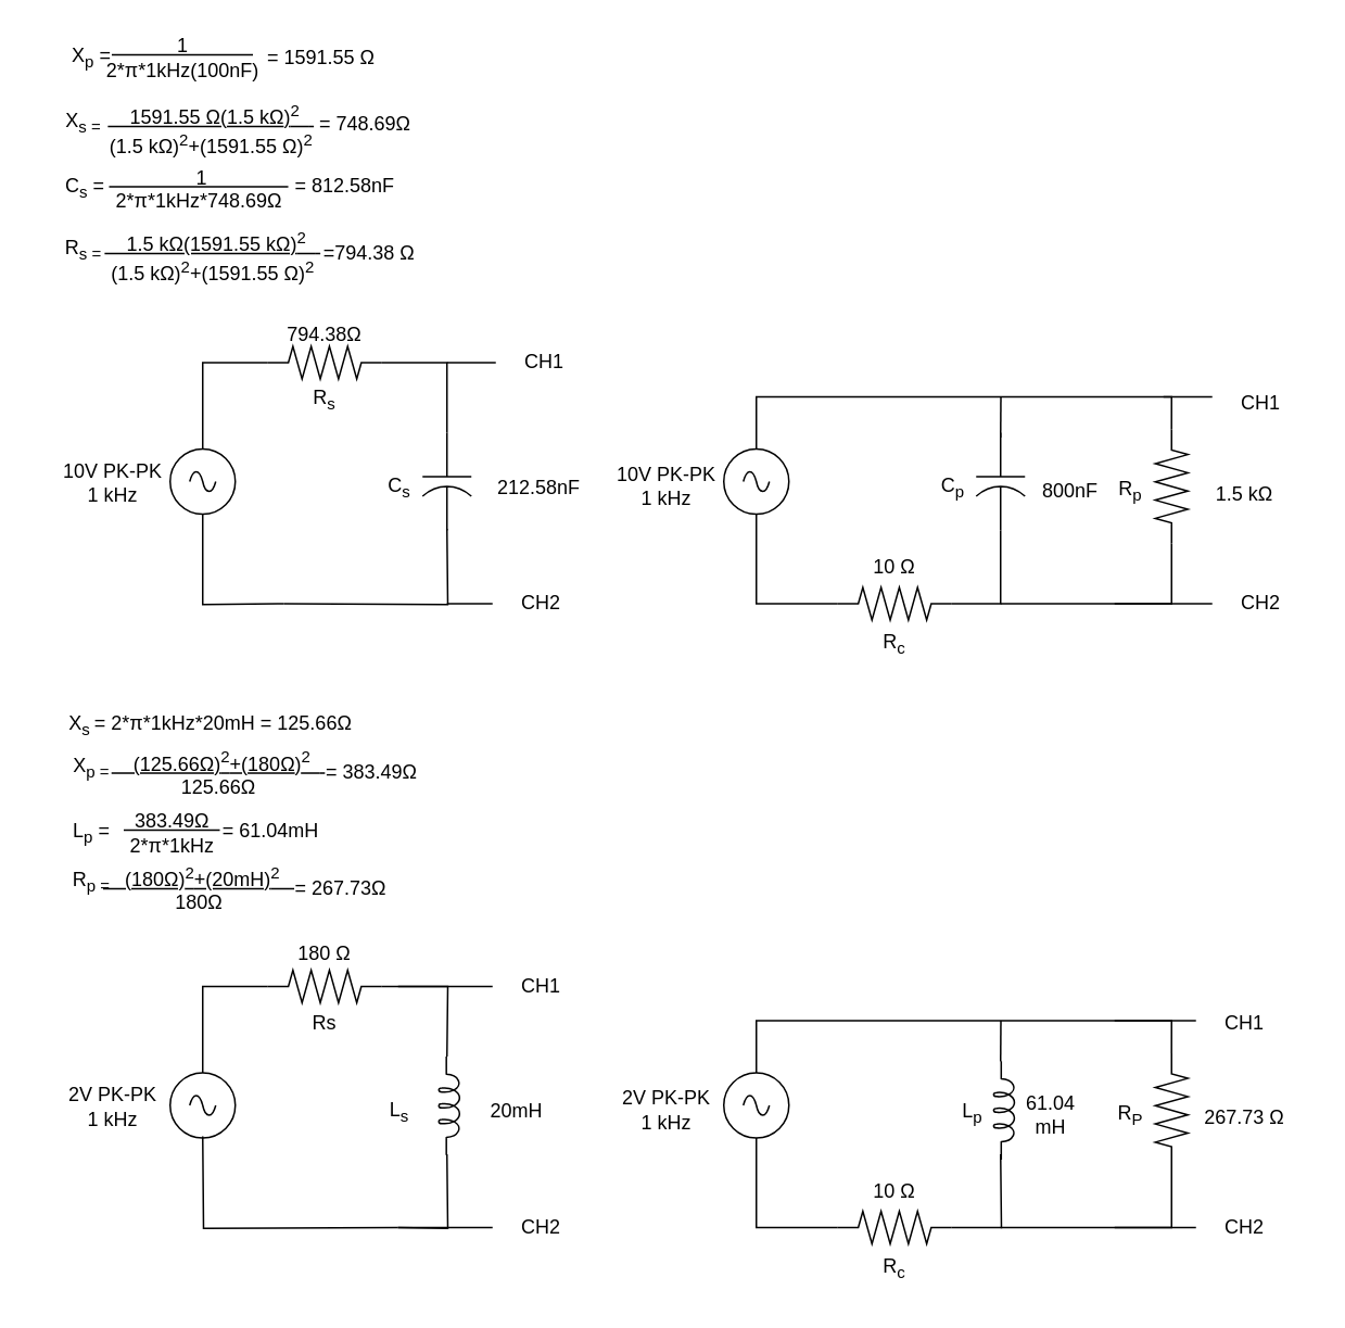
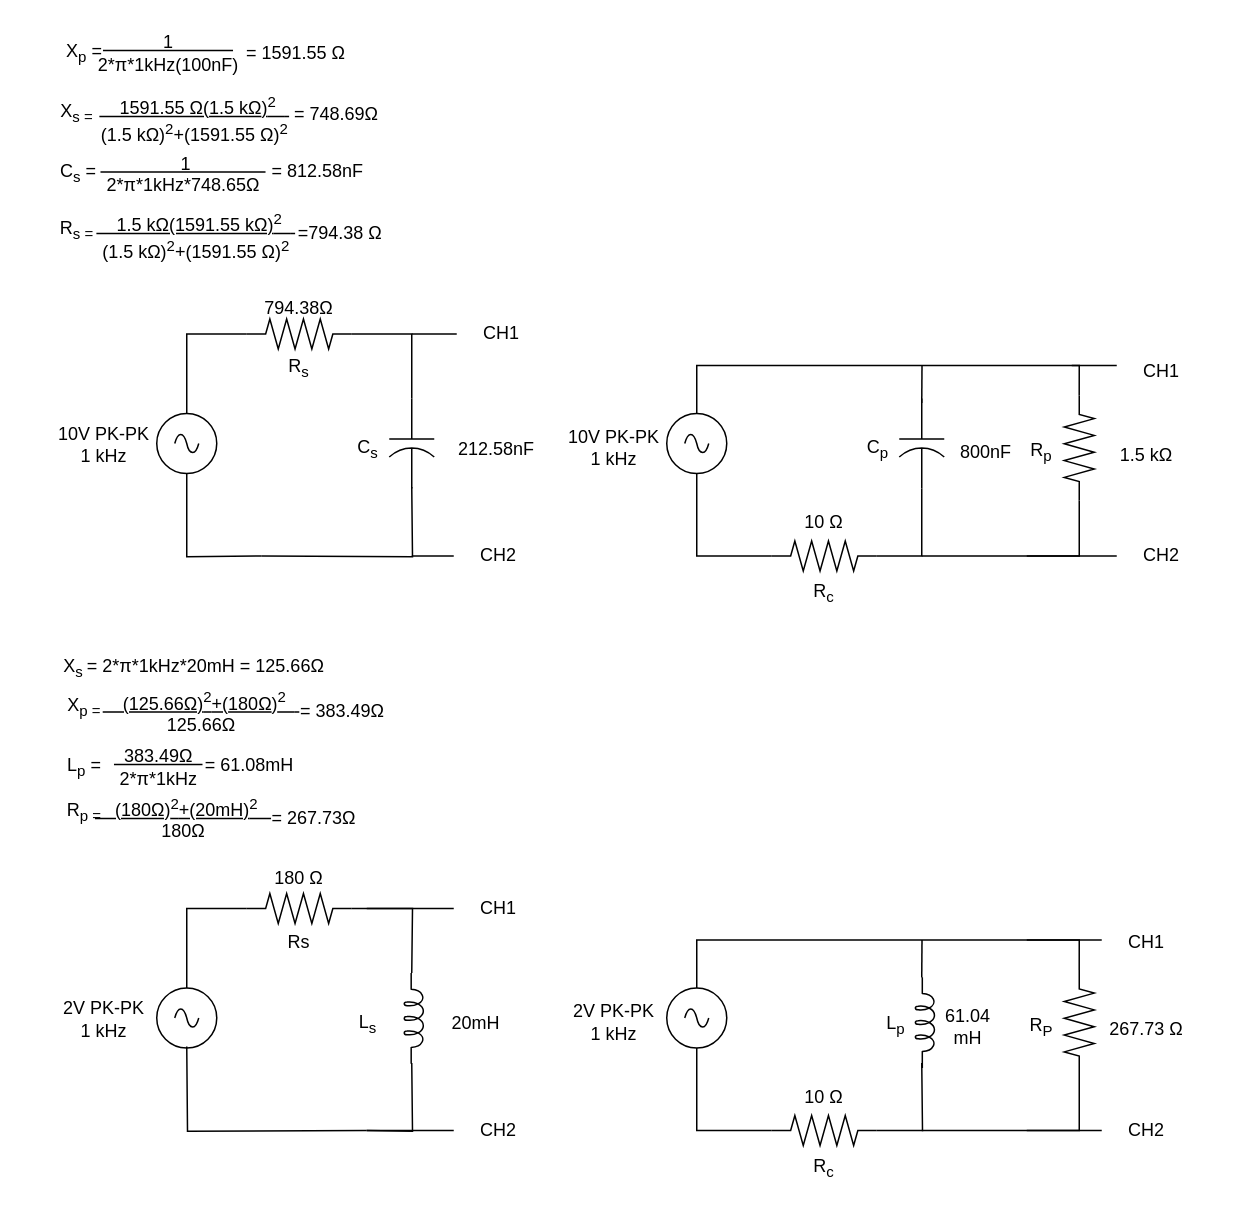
- <mxCell id="90" value="&lt;div&gt;&lt;u&gt;&amp;nbsp; &amp;nbsp; &amp;nbsp; &amp;nbsp; &amp;nbsp; &amp;nbsp;&amp;nbsp; &amp;nbsp;&amp;nbsp; 1 &amp;nbsp; &amp;nbsp; &amp;nbsp; &amp;nbsp; &amp;nbsp;&amp;nbsp; &amp;nbsp; &amp;nbsp; &lt;br&gt;&lt;/u&gt;&lt;/div&gt;&lt;div&gt;2*π*1kHz*748.69Ω&lt;/div&gt;&lt;div&gt;&lt;u&gt;&lt;br&gt;&lt;/u&gt;&lt;/div&gt;" style="text;html=1;align=center;verticalAlign=middle;whiteSpace=wrap;rounded=0;" vertex="1" parent="1"><mxGeometry x="58" y="108" width="127.5" height="30" as="geometry" /></mxCell>
+ <mxCell id="90" value="&lt;div&gt;&lt;u&gt;&amp;nbsp; &amp;nbsp; &amp;nbsp; &amp;nbsp; &amp;nbsp; &amp;nbsp;&amp;nbsp; &amp;nbsp;&amp;nbsp; 1 &amp;nbsp; &amp;nbsp; &amp;nbsp; &amp;nbsp; &amp;nbsp;&amp;nbsp; &amp;nbsp; &amp;nbsp; &lt;br&gt;&lt;/u&gt;&lt;/div&gt;&lt;div&gt;2*π*1kHz*748.65Ω&lt;/div&gt;&lt;div&gt;&lt;u&gt;&lt;br&gt;&lt;/u&gt;&lt;/div&gt;" style="text;html=1;align=center;verticalAlign=middle;whiteSpace=wrap;rounded=0;" vertex="1" parent="1"><mxGeometry x="58" y="108" width="127.5" height="30" as="geometry" /></mxCell>
- <mxCell id="95" value="= 61.04mH" style="text;html=1;align=center;verticalAlign=middle;whiteSpace=wrap;rounded=0;" vertex="1" parent="1"><mxGeometry x="115.37" y="495" width="101.63" height="30" as="geometry" /></mxCell>
+ <mxCell id="95" value="= 61.08mH" style="text;html=1;align=center;verticalAlign=middle;whiteSpace=wrap;rounded=0;" vertex="1" parent="1"><mxGeometry x="115.37" y="495" width="101.63" height="30" as="geometry" /></mxCell>
